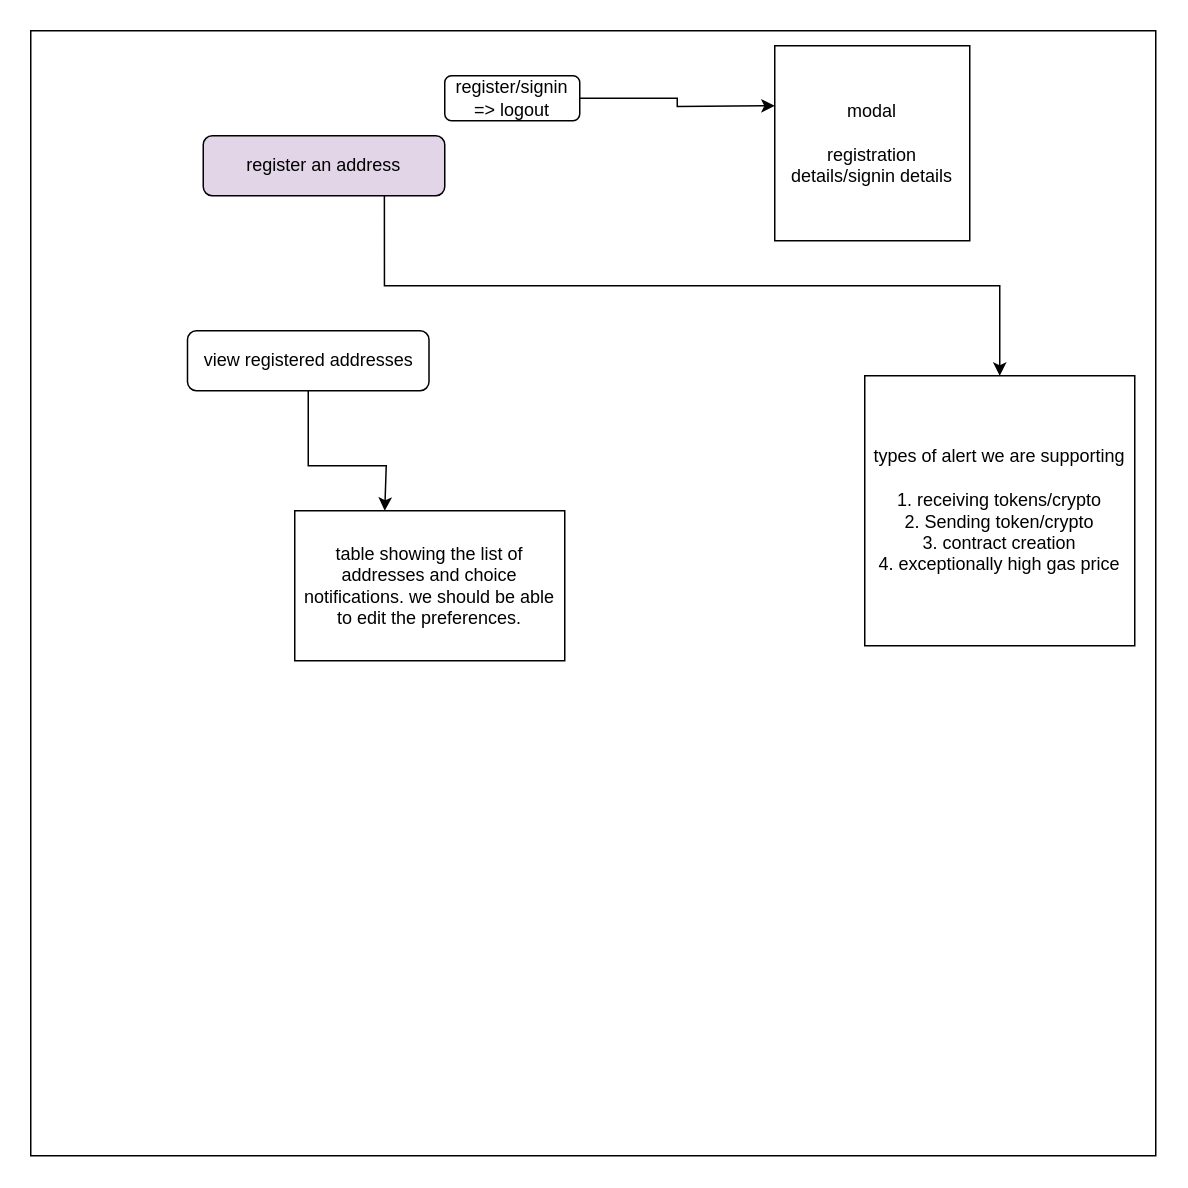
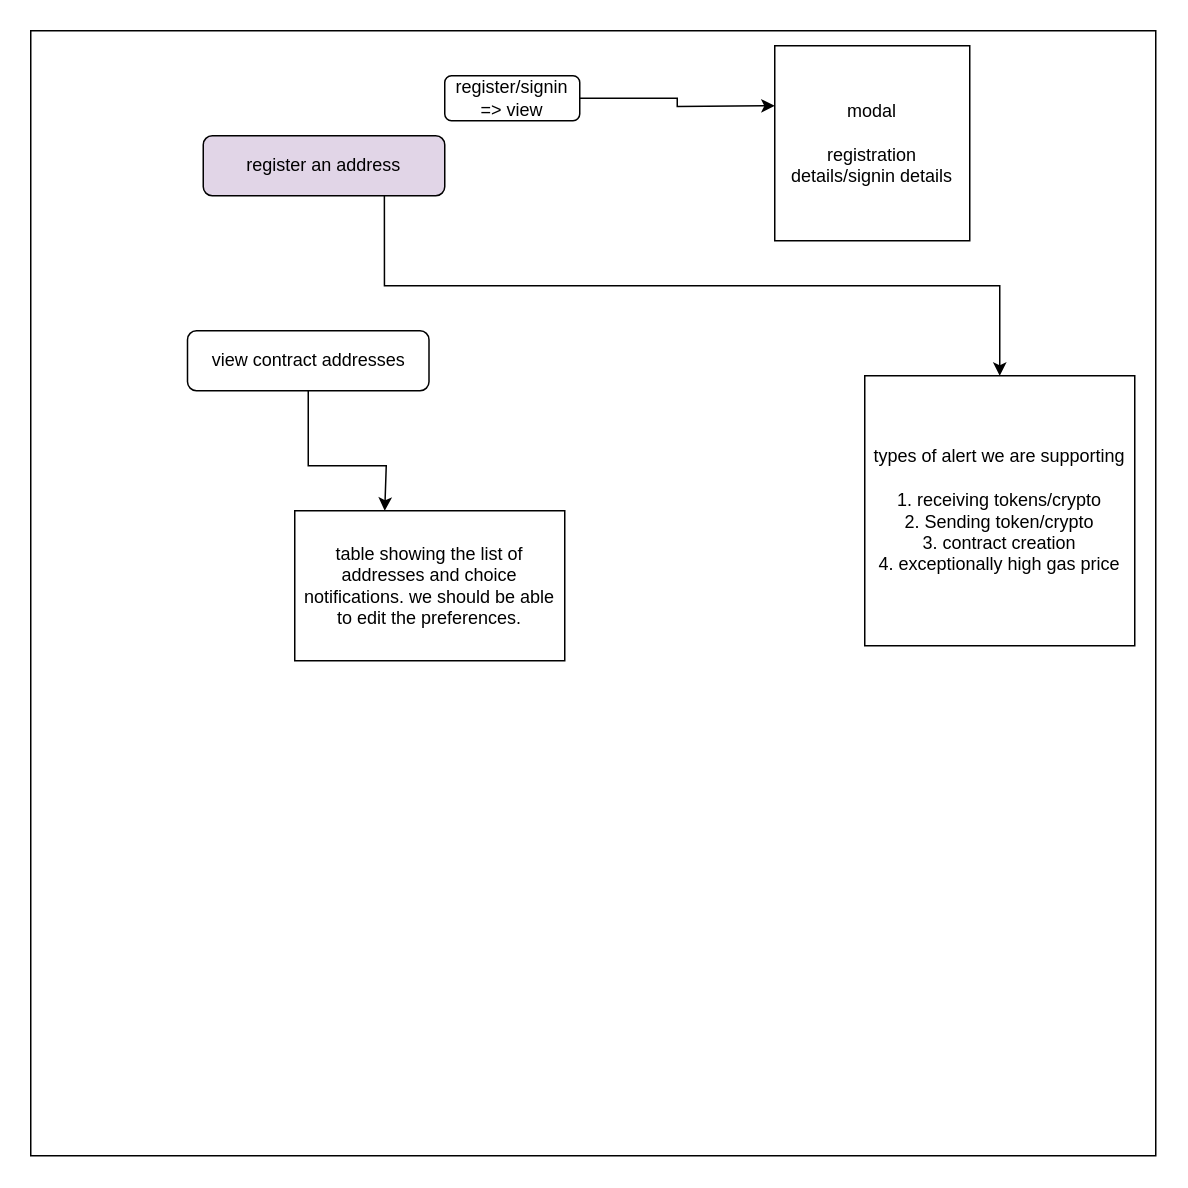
- <mxCell id="4" value="register/signin =&amp;gt; logout" style="rounded=1;whiteSpace=wrap;html=1;" vertex="1" parent="1"><mxGeometry x="296" y="50" width="90" height="30" as="geometry" /></mxCell>
+ <mxCell id="4" value="register/signin =&amp;gt; view" style="rounded=1;whiteSpace=wrap;html=1;" vertex="1" parent="1"><mxGeometry x="296" y="50" width="90" height="30" as="geometry" /></mxCell>
- <mxCell id="9" value="view registered addresses" style="rounded=1;whiteSpace=wrap;html=1;" vertex="1" parent="1"><mxGeometry x="124.5" y="220" width="161" height="40" as="geometry" /></mxCell>
+ <mxCell id="9" value="view contract addresses" style="rounded=1;whiteSpace=wrap;html=1;" vertex="1" parent="1"><mxGeometry x="124.5" y="220" width="161" height="40" as="geometry" /></mxCell>
